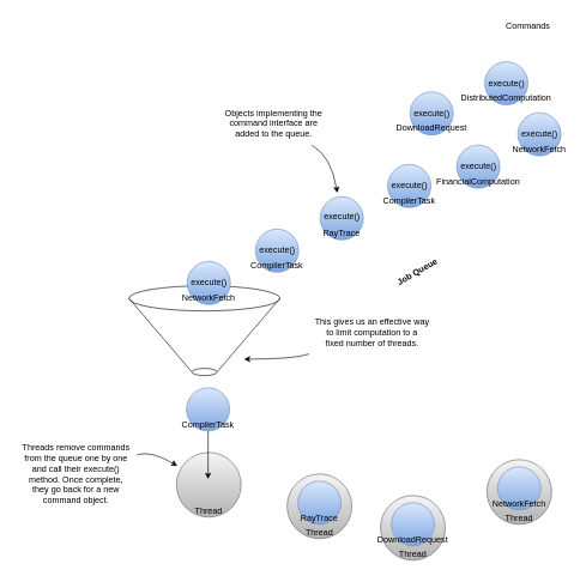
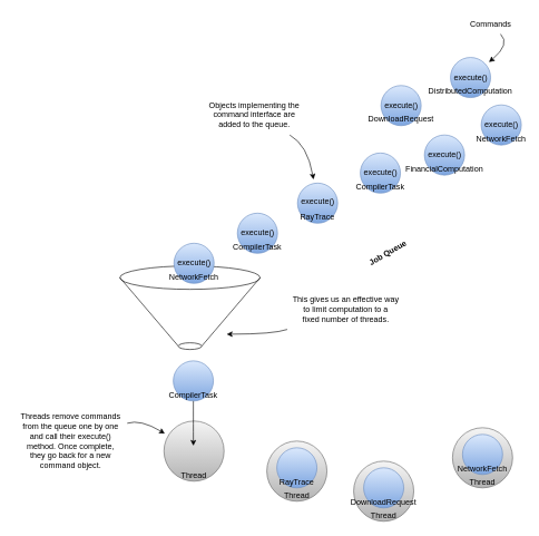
+ <mxCell id="6" value="" style="edgeStyle=none;orthogonalLoop=1;jettySize=auto;html=1;sourcePerimeterSpacing=0;targetPerimeterSpacing=6;strokeColor=default;curved=1;" parent="1" source="5" target="3" edge="1"><mxGeometry width="100" relative="1" as="geometry"><mxPoint x="754" y="65" as="sourcePoint" /><mxPoint x="854" y="65" as="targetPoint" /><Array as="points"><mxPoint x="764" y="65" /></Array></mxGeometry></mxCell>
